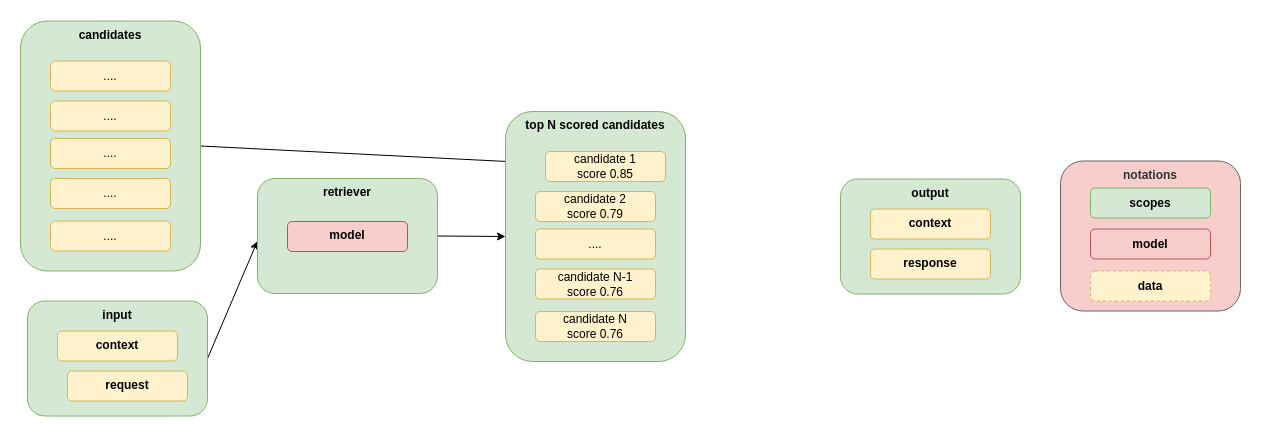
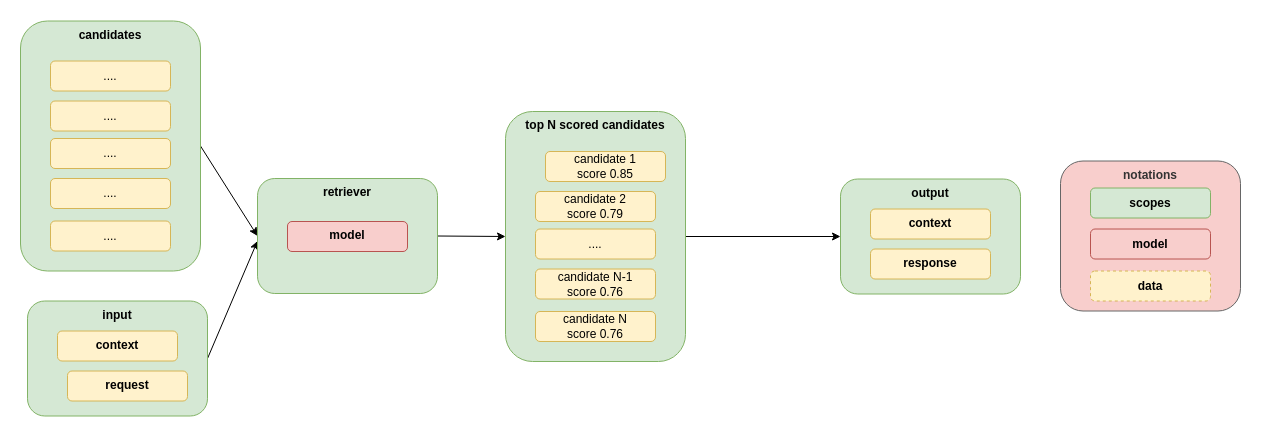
- <mxCell id="2" style="edgeStyle=none;html=1;exitX=1;exitY=0.5;exitDx=0;exitDy=0;" parent="1" source="3" target="25" edge="1"><mxGeometry relative="1" as="geometry" /></mxCell>
+ <mxCell id="2" style="edgeStyle=none;html=1;exitX=1;exitY=0.5;exitDx=0;exitDy=0;entryX=0;entryY=0.5;entryDx=0;entryDy=0;" parent="1" source="3" target="21" edge="1"><mxGeometry relative="1" as="geometry" /></mxCell>
+ <mxCell id="23" style="edgeStyle=none;html=1;exitX=1;exitY=0.5;exitDx=0;exitDy=0;entryX=0;entryY=0.5;entryDx=0;entryDy=0;" parent="1" source="24" target="9" edge="1"><mxGeometry relative="1" as="geometry" /></mxCell>
